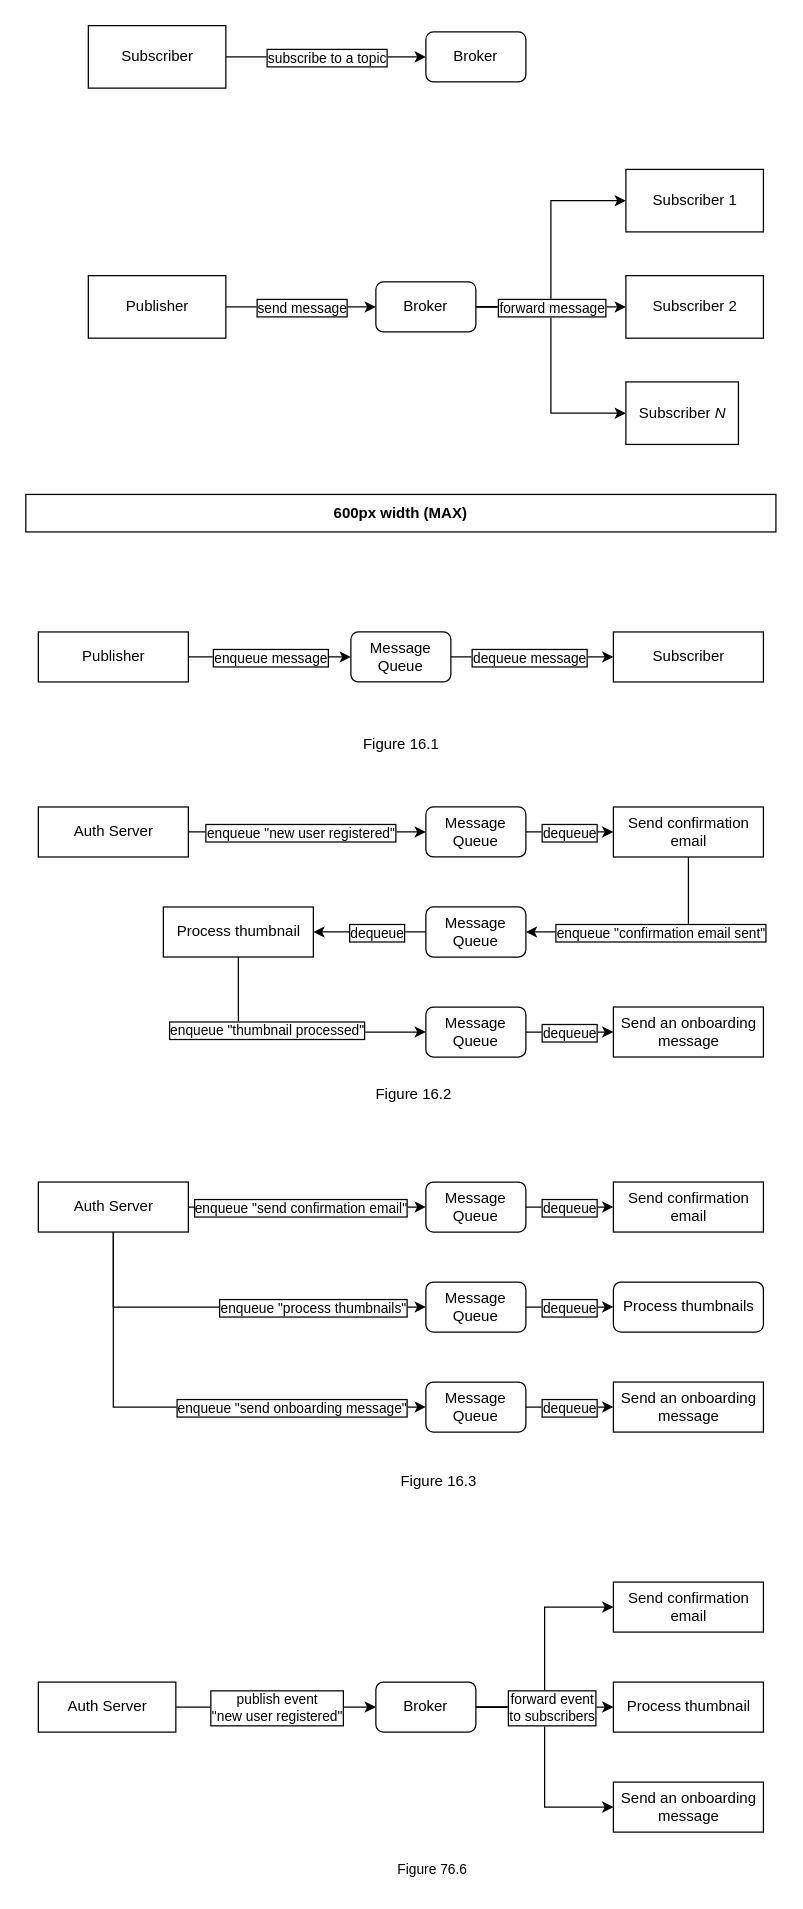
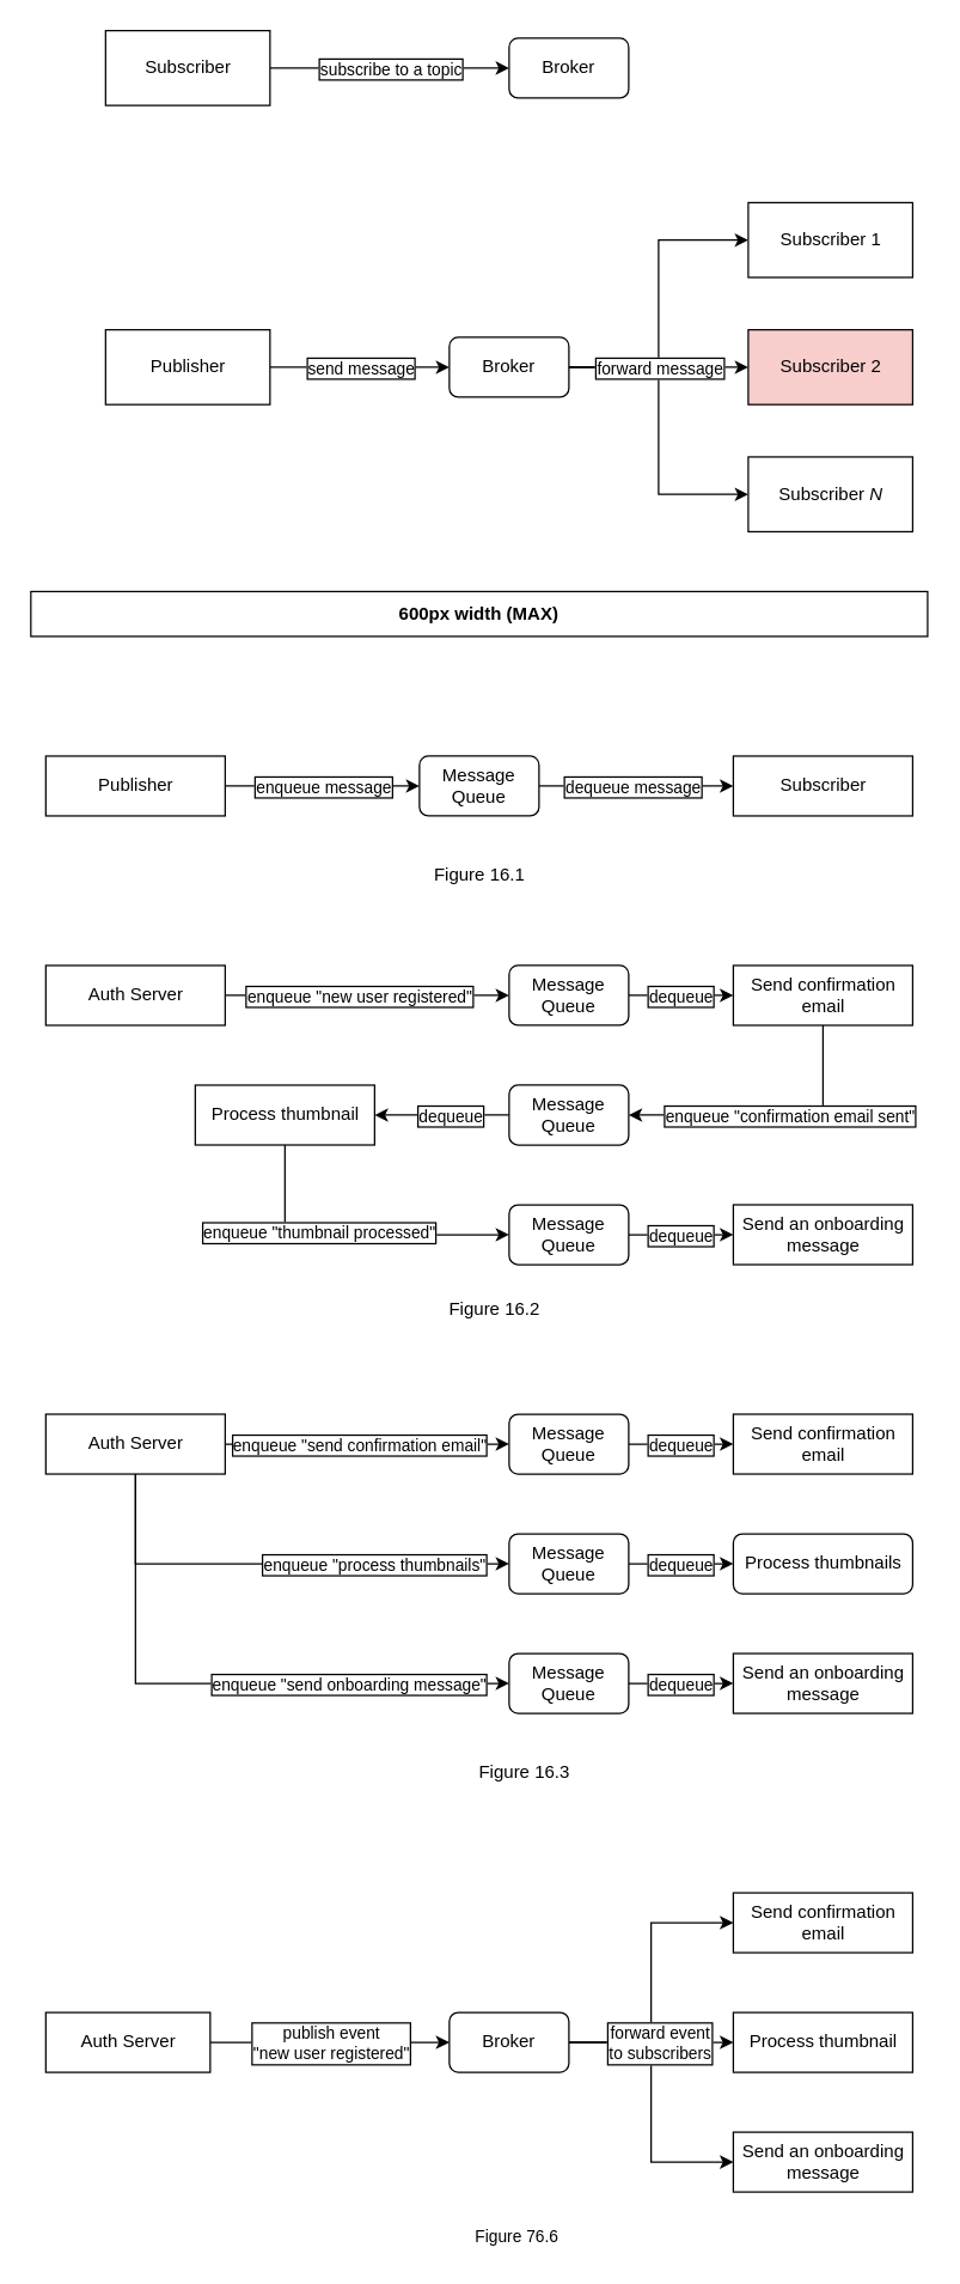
- <mxCell id="10" value="Subscriber 2" style="html=1;" parent="1" vertex="1"><mxGeometry x="500" y="220" width="110" height="50" as="geometry" /></mxCell>
+ <mxCell id="10" value="Subscriber 2" style="html=1;fillColor=#f8cecc;" parent="1" vertex="1"><mxGeometry x="500" y="220" width="110" height="50" as="geometry" /></mxCell>
- <mxCell id="12" value="Subscriber &lt;i&gt;N&lt;/i&gt;" style="html=1;" parent="1" vertex="1"><mxGeometry x="500" y="305" width="90" height="50" as="geometry" /></mxCell>
+ <mxCell id="12" value="Subscriber &lt;i&gt;N&lt;/i&gt;" style="html=1;" parent="1" vertex="1"><mxGeometry x="500" y="305" width="110" height="50" as="geometry" /></mxCell>
- <mxCell id="74" value="Figure 16.1" style="text;html=1;align=center;verticalAlign=middle;resizable=0;points=[];autosize=1;" parent="1" vertex="1"><mxGeometry x="280" y="585" width="80" height="20" as="geometry" /></mxCell>
+ <mxCell id="74" value="Figure 16.1" style="text;html=1;align=center;verticalAlign=middle;resizable=0;points=[];autosize=1;" parent="1" vertex="1"><mxGeometry x="280" y="575" width="80" height="20" as="geometry" /></mxCell>
